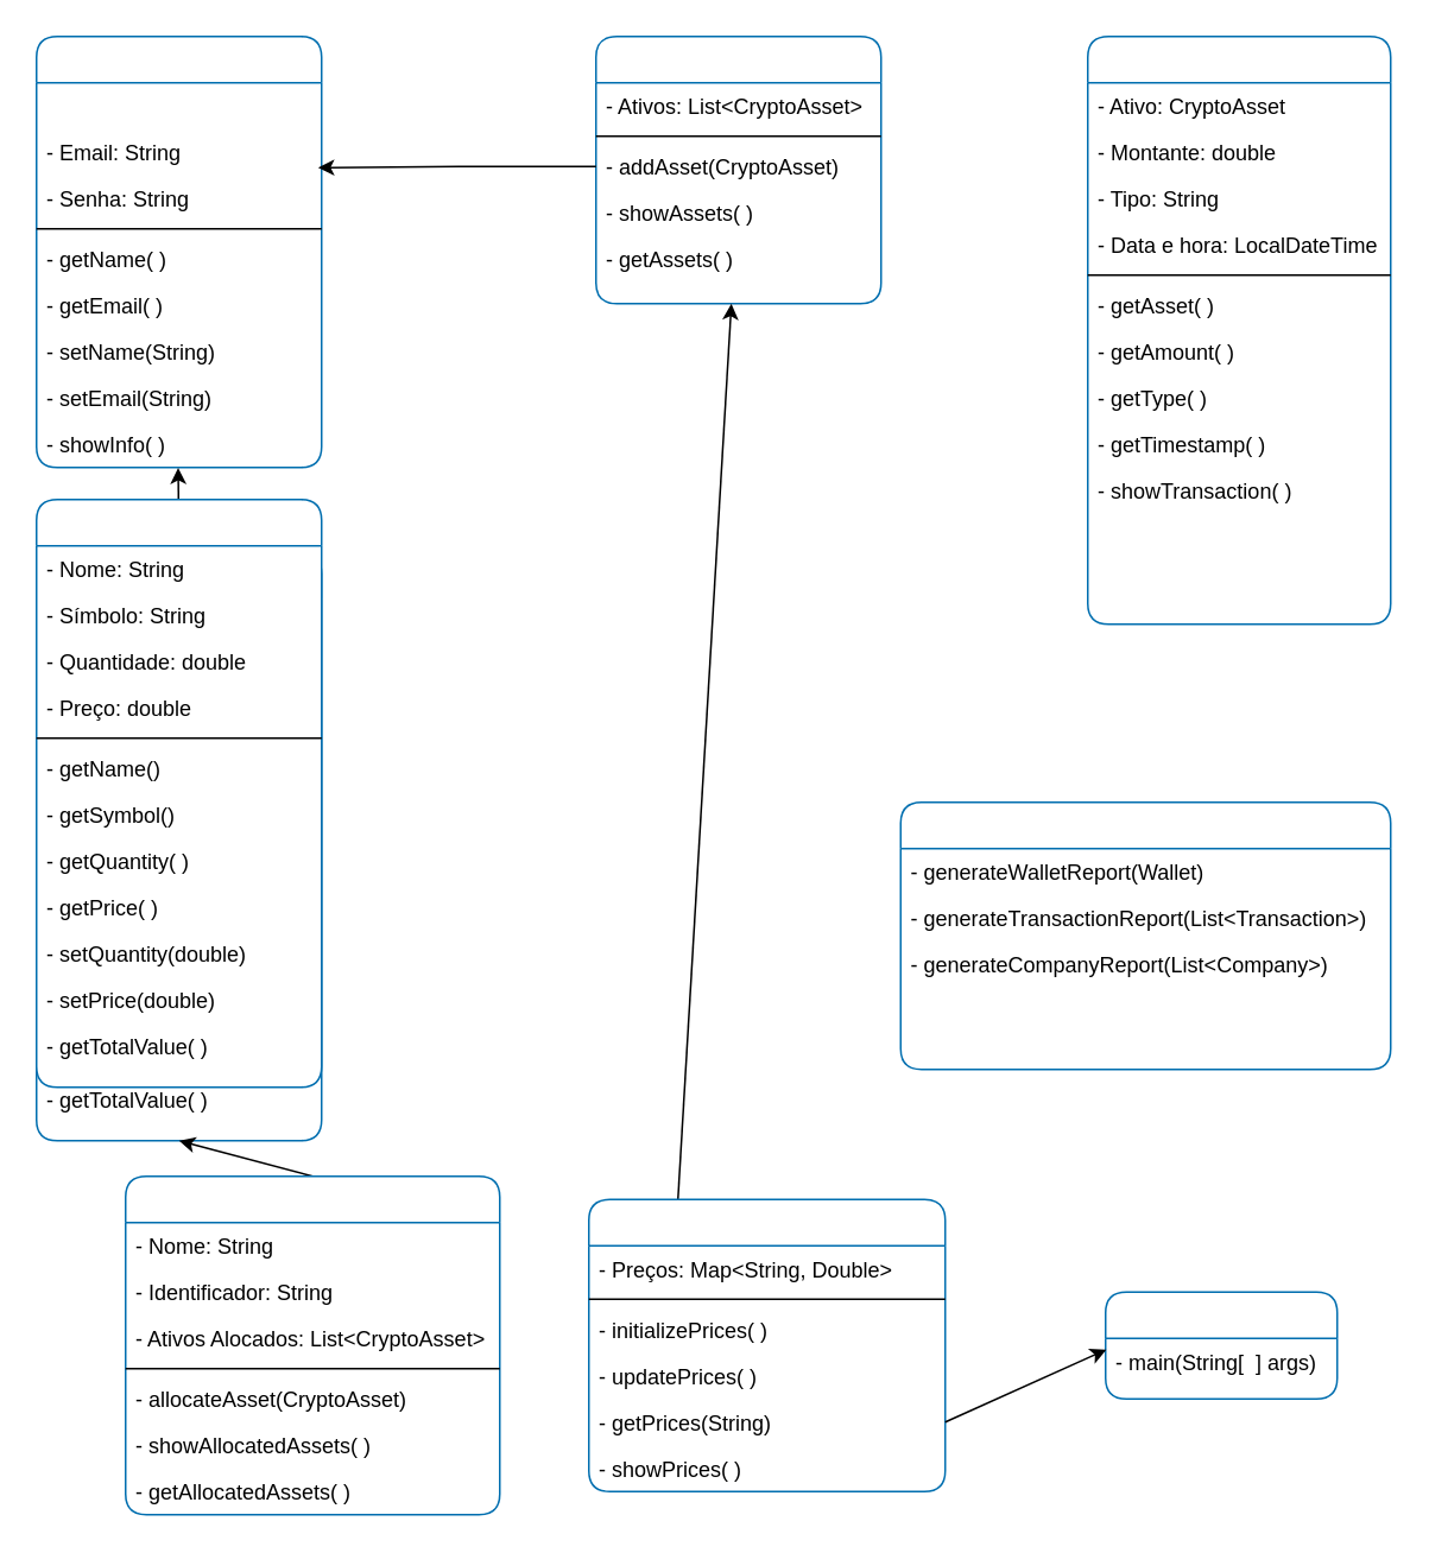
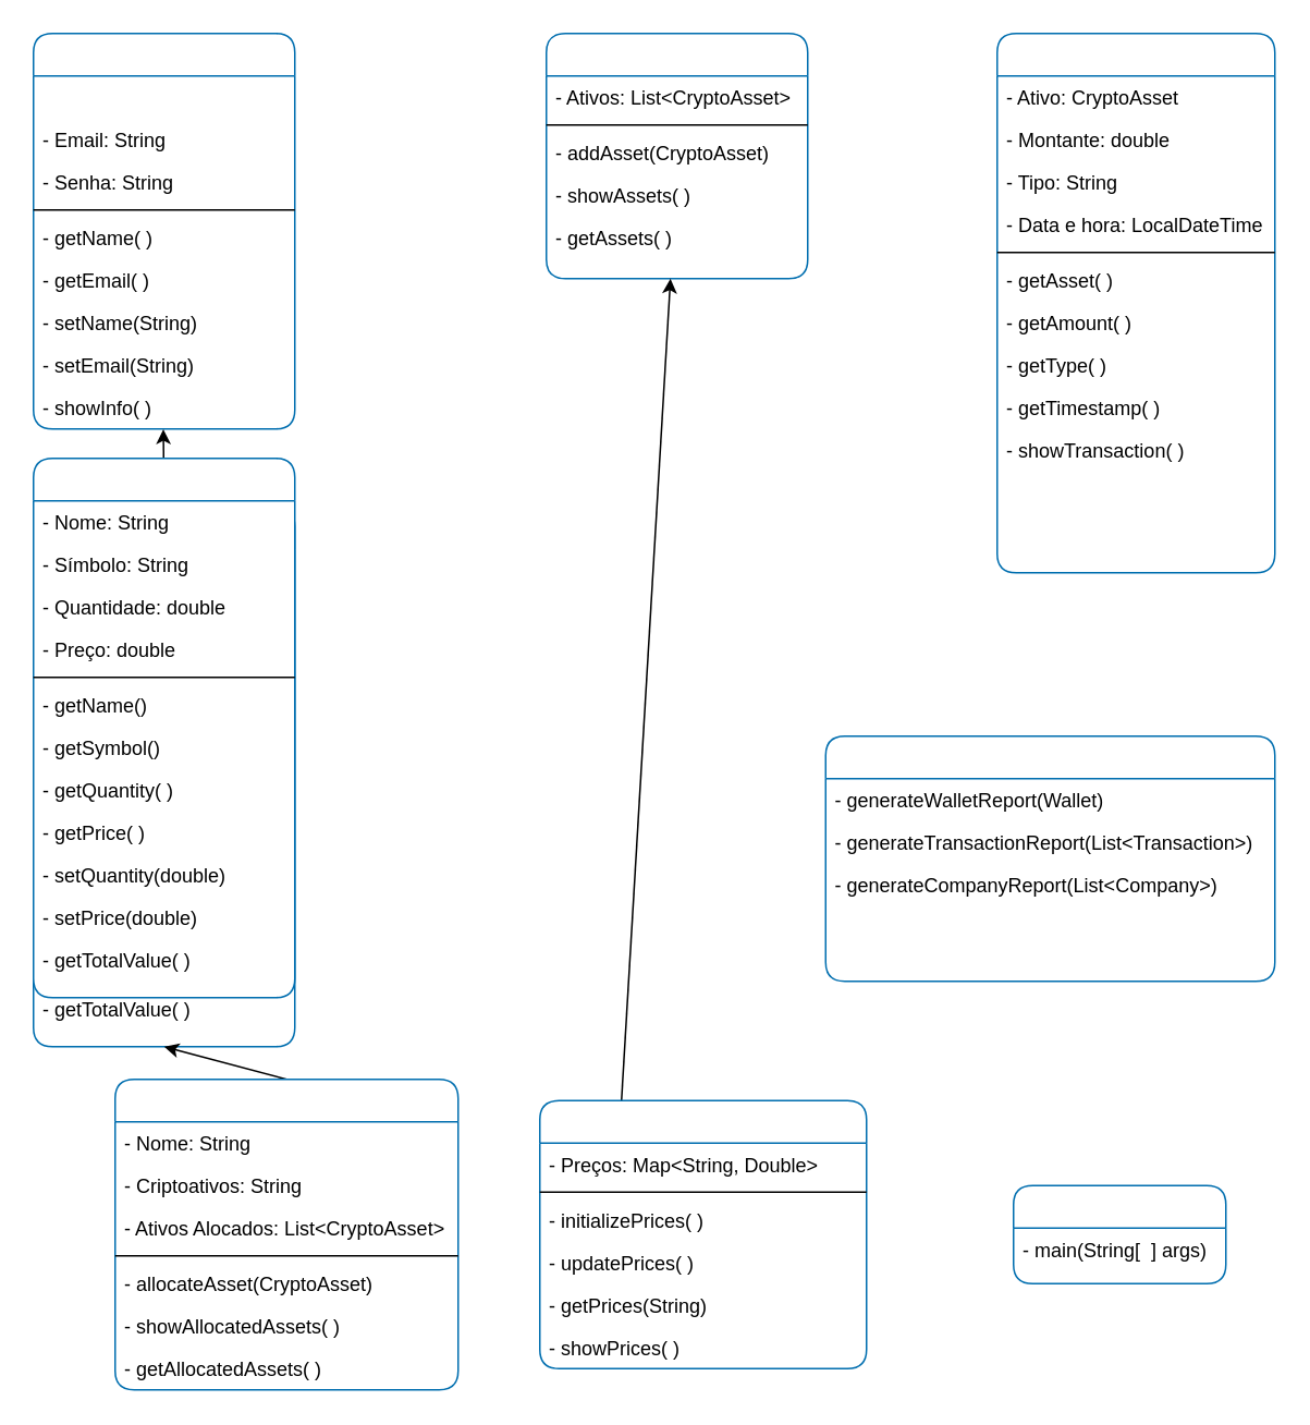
- <mxCell id="65" style="edgeStyle=orthogonalEdgeStyle;rounded=0;orthogonalLoop=1;jettySize=auto;html=1;exitX=0;exitY=0.5;exitDx=0;exitDy=0;entryX=0.988;entryY=0.834;entryDx=0;entryDy=0;entryPerimeter=0;" edge="1" parent="1" source="37" target="4"><mxGeometry relative="1" as="geometry" /></mxCell>
- <mxCell id="28" value="- Identificador: String" style="text;align=left;verticalAlign=top;spacingLeft=4;spacingRight=4;overflow=hidden;rotatable=0;points=[[0,0.5],[1,0.5]];portConstraint=eastwest;" vertex="1" parent="26"><mxGeometry y="52" width="210" height="26" as="geometry" /></mxCell>
+ <mxCell id="28" value="- Criptoativos: String" style="text;align=left;verticalAlign=top;spacingLeft=4;spacingRight=4;overflow=hidden;rotatable=0;points=[[0,0.5],[1,0.5]];portConstraint=eastwest;" vertex="1" parent="26"><mxGeometry y="52" width="210" height="26" as="geometry" /></mxCell>
- <mxCell id="67" style="rounded=0;orthogonalLoop=1;jettySize=auto;html=1;exitX=1;exitY=0.5;exitDx=0;exitDy=0;entryX=0.003;entryY=0.243;entryDx=0;entryDy=0;entryPerimeter=0;" edge="1" parent="1" source="61" target="64"><mxGeometry relative="1" as="geometry" /></mxCell>
